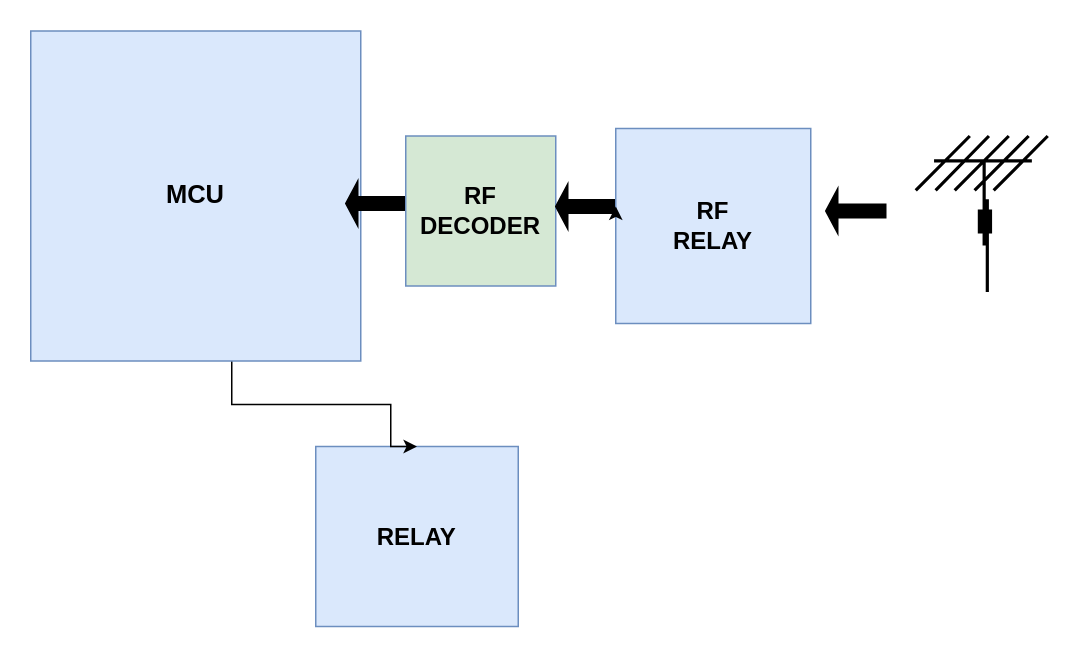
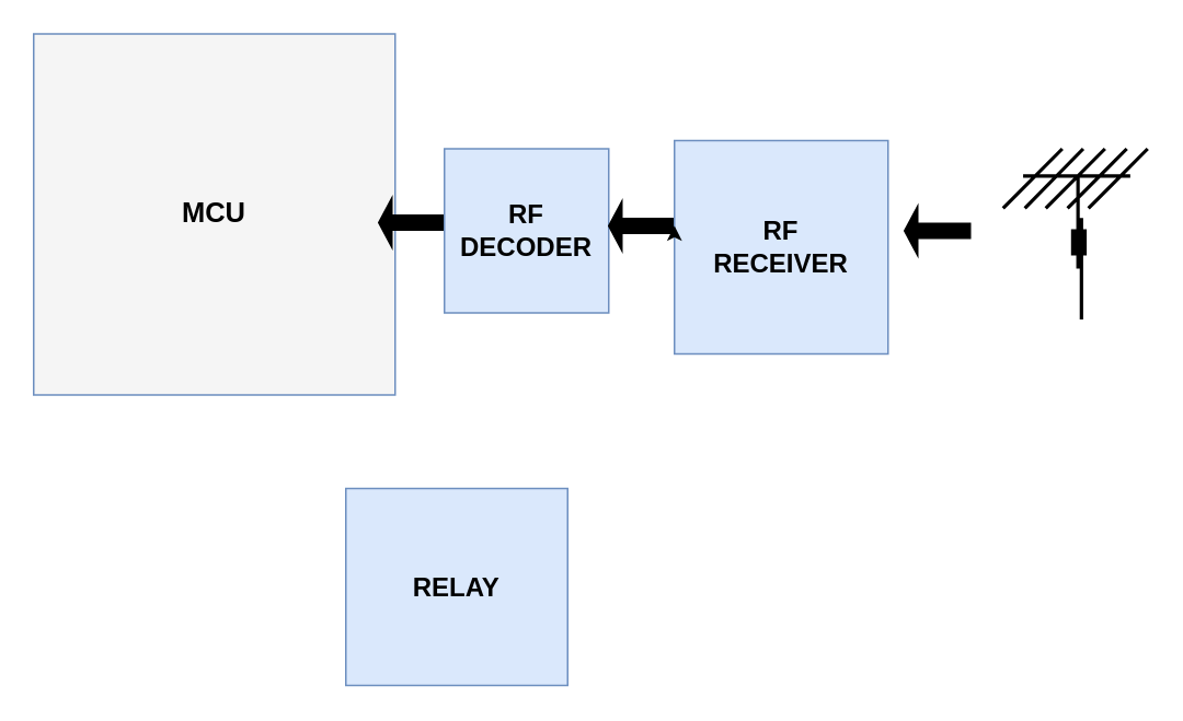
- <mxCell id="4" value="&lt;font style=&quot;font-size: 17px&quot;&gt;&lt;b&gt;MCU&lt;/b&gt;&lt;/font&gt;" style="whiteSpace=wrap;html=1;aspect=fixed;fillColor=#dae8fc;strokeColor=#6c8ebf;" parent="1" vertex="1"><mxGeometry x="20" y="20" width="220" height="220" as="geometry" /></mxCell>
+ <mxCell id="4" value="&lt;font style=&quot;font-size: 17px&quot;&gt;&lt;b&gt;MCU&lt;/b&gt;&lt;/font&gt;" style="whiteSpace=wrap;html=1;aspect=fixed;fillColor=#f5f5f5;strokeColor=#6c8ebf;" parent="1" vertex="1"><mxGeometry x="20" y="20" width="220" height="220" as="geometry" /></mxCell>
- <mxCell id="6" value="&lt;span style=&quot;font-size: 16px&quot;&gt;&lt;b&gt;RF&lt;br&gt;DECODER&lt;br&gt;&lt;/b&gt;&lt;/span&gt;" style="whiteSpace=wrap;html=1;aspect=fixed;fillColor=#d5e8d4;strokeColor=#6c8ebf;" parent="1" vertex="1"><mxGeometry x="270" y="90" width="100" height="100" as="geometry" /></mxCell>
+ <mxCell id="6" value="&lt;span style=&quot;font-size: 16px&quot;&gt;&lt;b&gt;RF&lt;br&gt;DECODER&lt;br&gt;&lt;/b&gt;&lt;/span&gt;" style="whiteSpace=wrap;html=1;aspect=fixed;fillColor=#dae8fc;strokeColor=#6c8ebf;" parent="1" vertex="1"><mxGeometry x="270" y="90" width="100" height="100" as="geometry" /></mxCell>
- <mxCell id="8" value="&lt;span style=&quot;font-size: 16px&quot;&gt;&lt;b&gt;RF&lt;br&gt;RELAY&lt;br&gt;&lt;/b&gt;&lt;/span&gt;" style="whiteSpace=wrap;html=1;aspect=fixed;fillColor=#dae8fc;strokeColor=#6c8ebf;" parent="1" vertex="1"><mxGeometry x="410" y="85" width="130" height="130" as="geometry" /></mxCell>
+ <mxCell id="8" value="&lt;span style=&quot;font-size: 16px&quot;&gt;&lt;b&gt;RF&lt;br&gt;RECEIVER&lt;br&gt;&lt;/b&gt;&lt;/span&gt;" style="whiteSpace=wrap;html=1;aspect=fixed;fillColor=#dae8fc;strokeColor=#6c8ebf;" parent="1" vertex="1"><mxGeometry x="410" y="85" width="130" height="130" as="geometry" /></mxCell>
- <mxCell id="3" style="edgeStyle=orthogonalEdgeStyle;rounded=0;orthogonalLoop=1;jettySize=auto;html=1;entryX=0.5;entryY=0;entryDx=0;entryDy=0;" edge="1" parent="1" source="4" target="2"><mxGeometry relative="1" as="geometry"><Array as="points"><mxPoint x="154" y="269" /><mxPoint x="260" y="269" /></Array></mxGeometry></mxCell>
